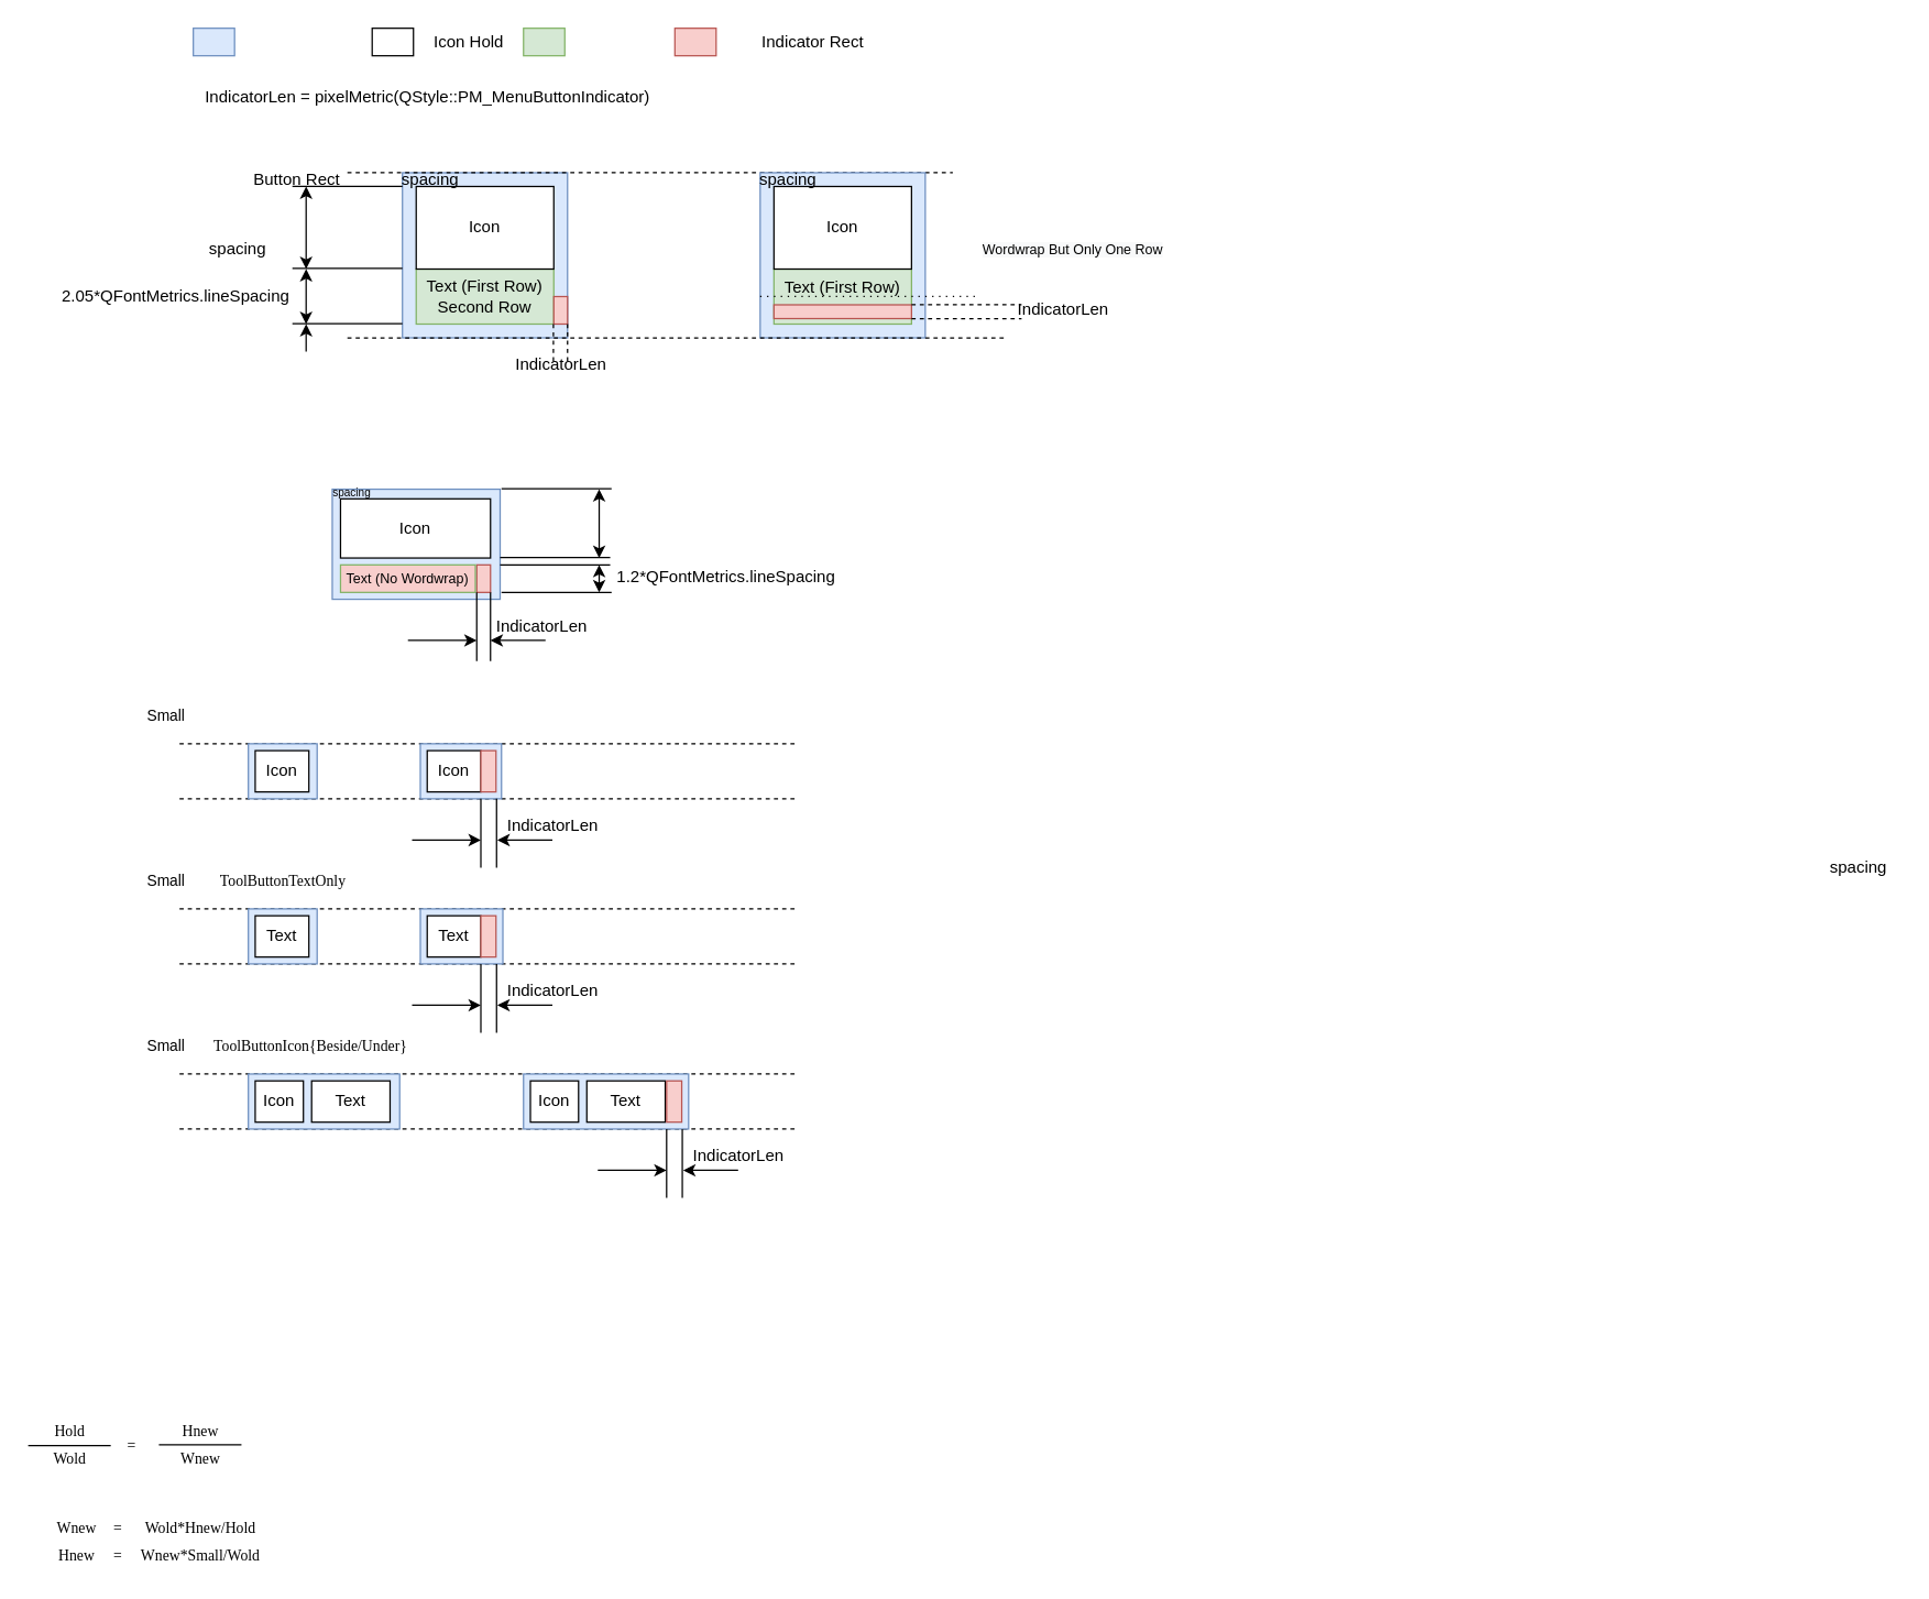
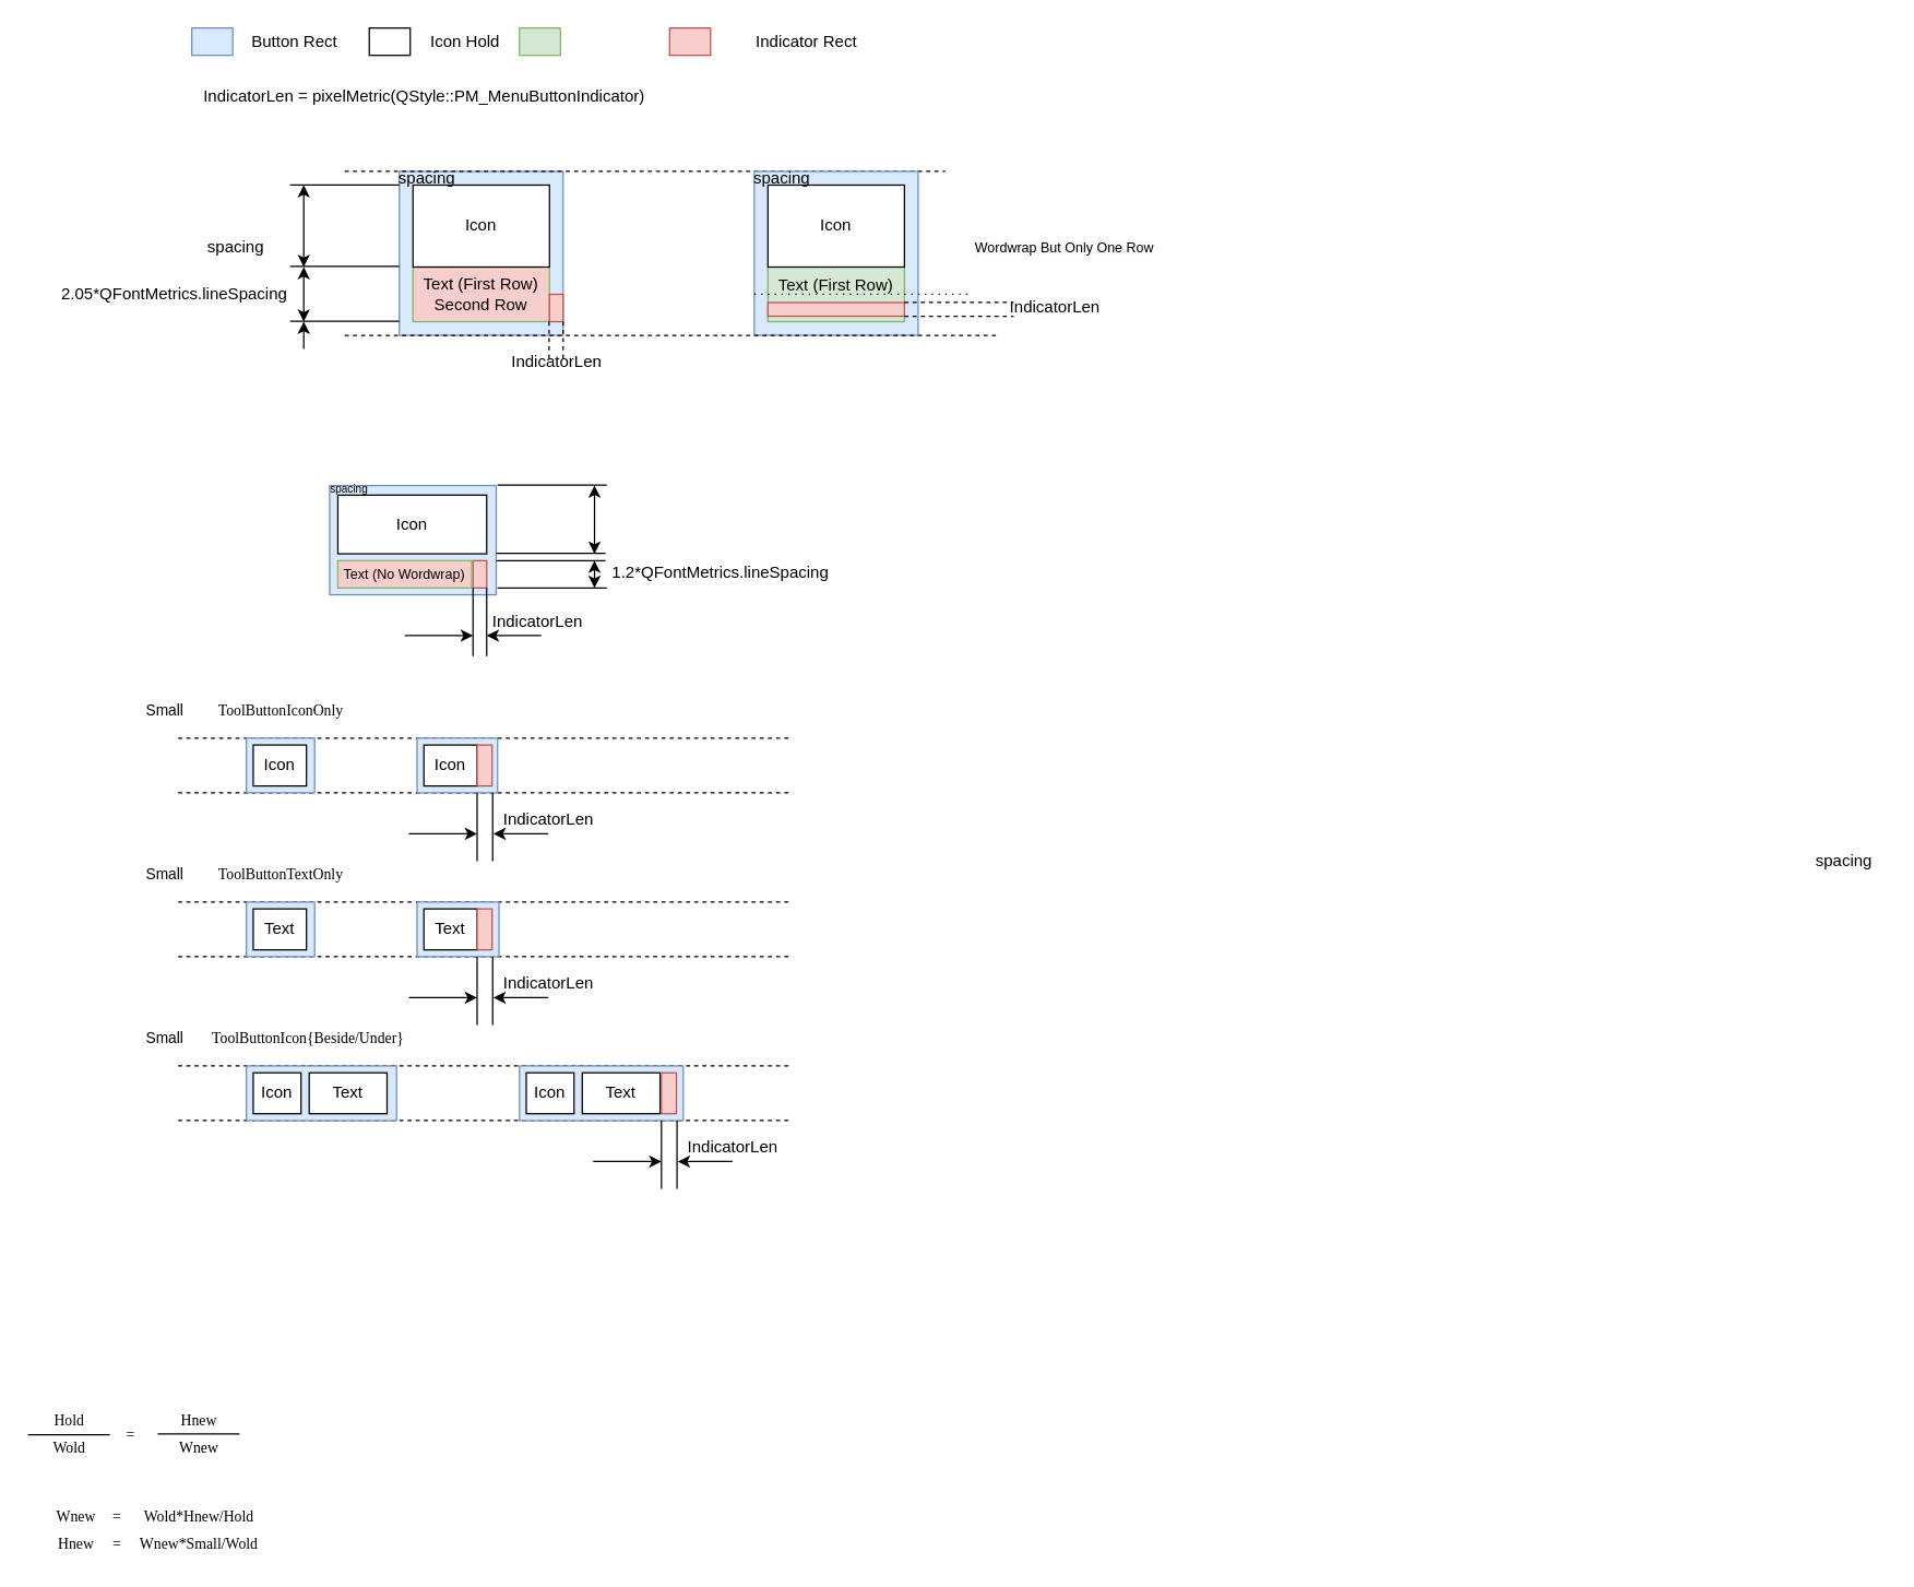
- <mxCell id="3" value="Button Rect" style="text;html=1;align=center;verticalAlign=middle;resizable=0;points=[];autosize=1;strokeColor=none;fillColor=none;" parent="1" vertex="1"><mxGeometry x="175" y="120" width="80" height="20" as="geometry" /></mxCell>
+ <mxCell id="3" value="Button Rect" style="text;html=1;align=center;verticalAlign=middle;resizable=0;points=[];autosize=1;strokeColor=none;fillColor=none;" parent="1" vertex="1"><mxGeometry x="175" y="20" width="80" height="20" as="geometry" /></mxCell>
- <mxCell id="69" value="Text (First Row)&lt;br&gt;Second Row" style="rounded=0;whiteSpace=wrap;html=1;fillColor=#d5e8d4;strokeColor=#82b366;" vertex="1" parent="1"><mxGeometry x="302" y="195" width="100" height="40" as="geometry" /></mxCell>
+ <mxCell id="69" value="Text (First Row)&lt;br&gt;Second Row" style="rounded=0;whiteSpace=wrap;html=1;fillColor=#f8cecc;strokeColor=#82b366;" vertex="1" parent="1"><mxGeometry x="302" y="195" width="100" height="40" as="geometry" /></mxCell>
+ <mxCell id="15" value="&lt;pre style=&quot;margin-top: 0px; margin-bottom: 0px;&quot;&gt;&lt;span style=&quot;&quot;&gt;&lt;font face=&quot;微软雅黑&quot;&gt;ToolButtonIconOnly&lt;/font&gt;&lt;/span&gt;&lt;/pre&gt;" style="text;html=1;align=center;verticalAlign=middle;resizable=0;points=[];autosize=1;strokeColor=none;fillColor=none;fontSize=11;fontColor=#000000;fontStyle=0" parent="1" vertex="1"><mxGeometry x="144.5" y="510" width="120" height="20" as="geometry" /></mxCell>
